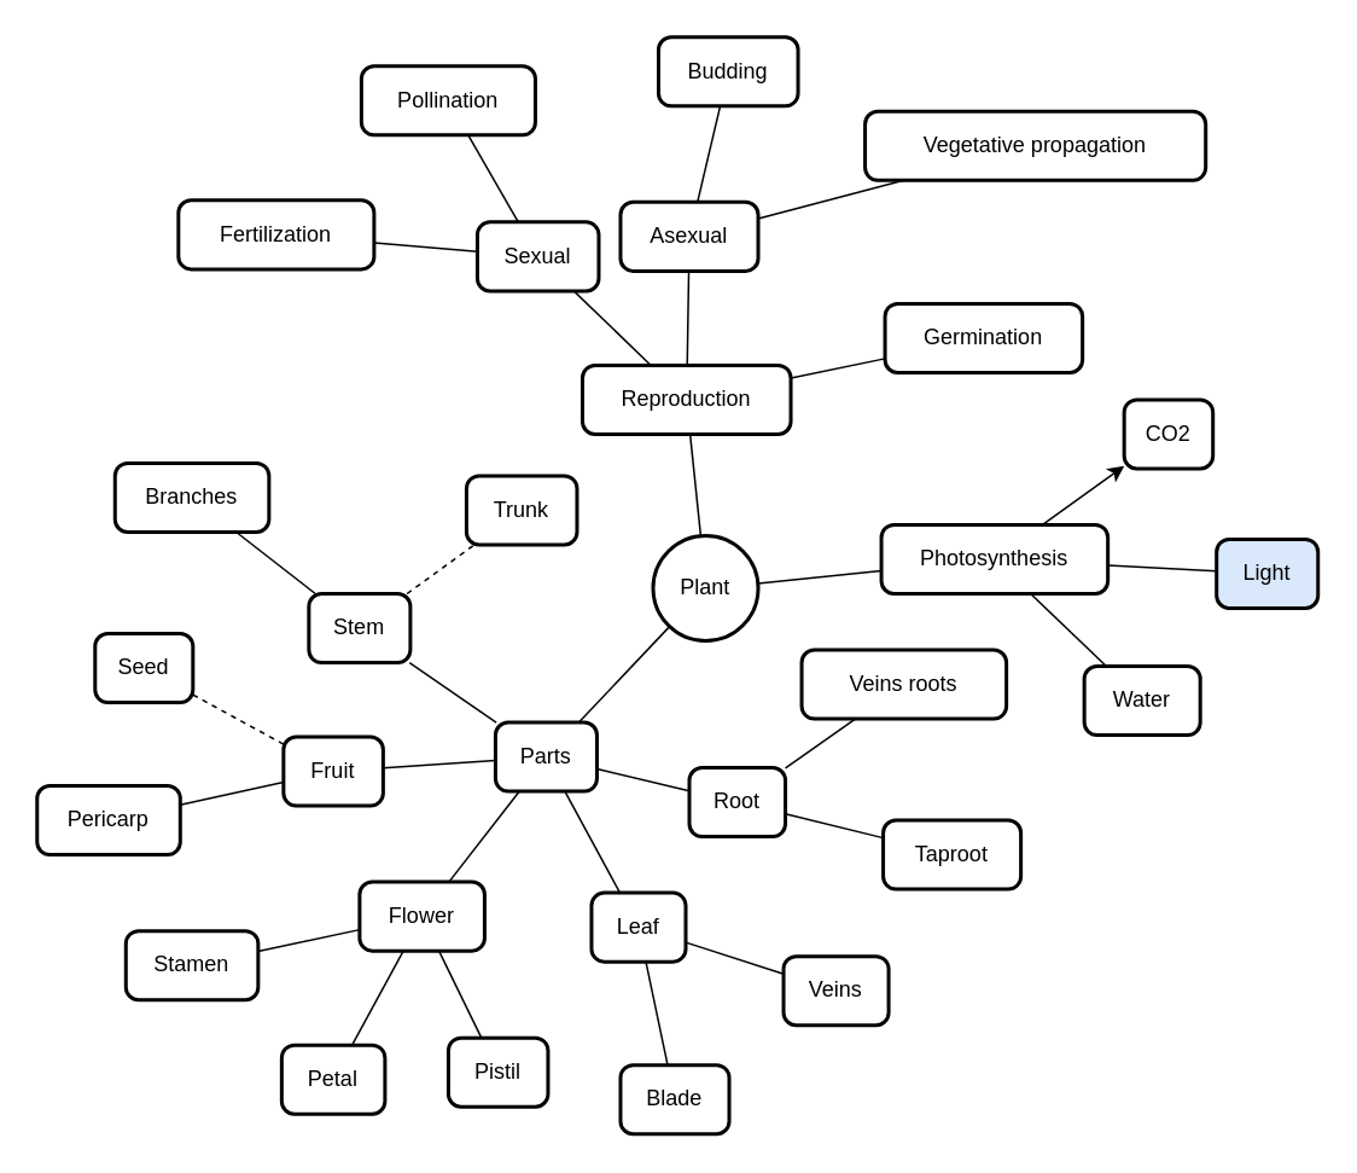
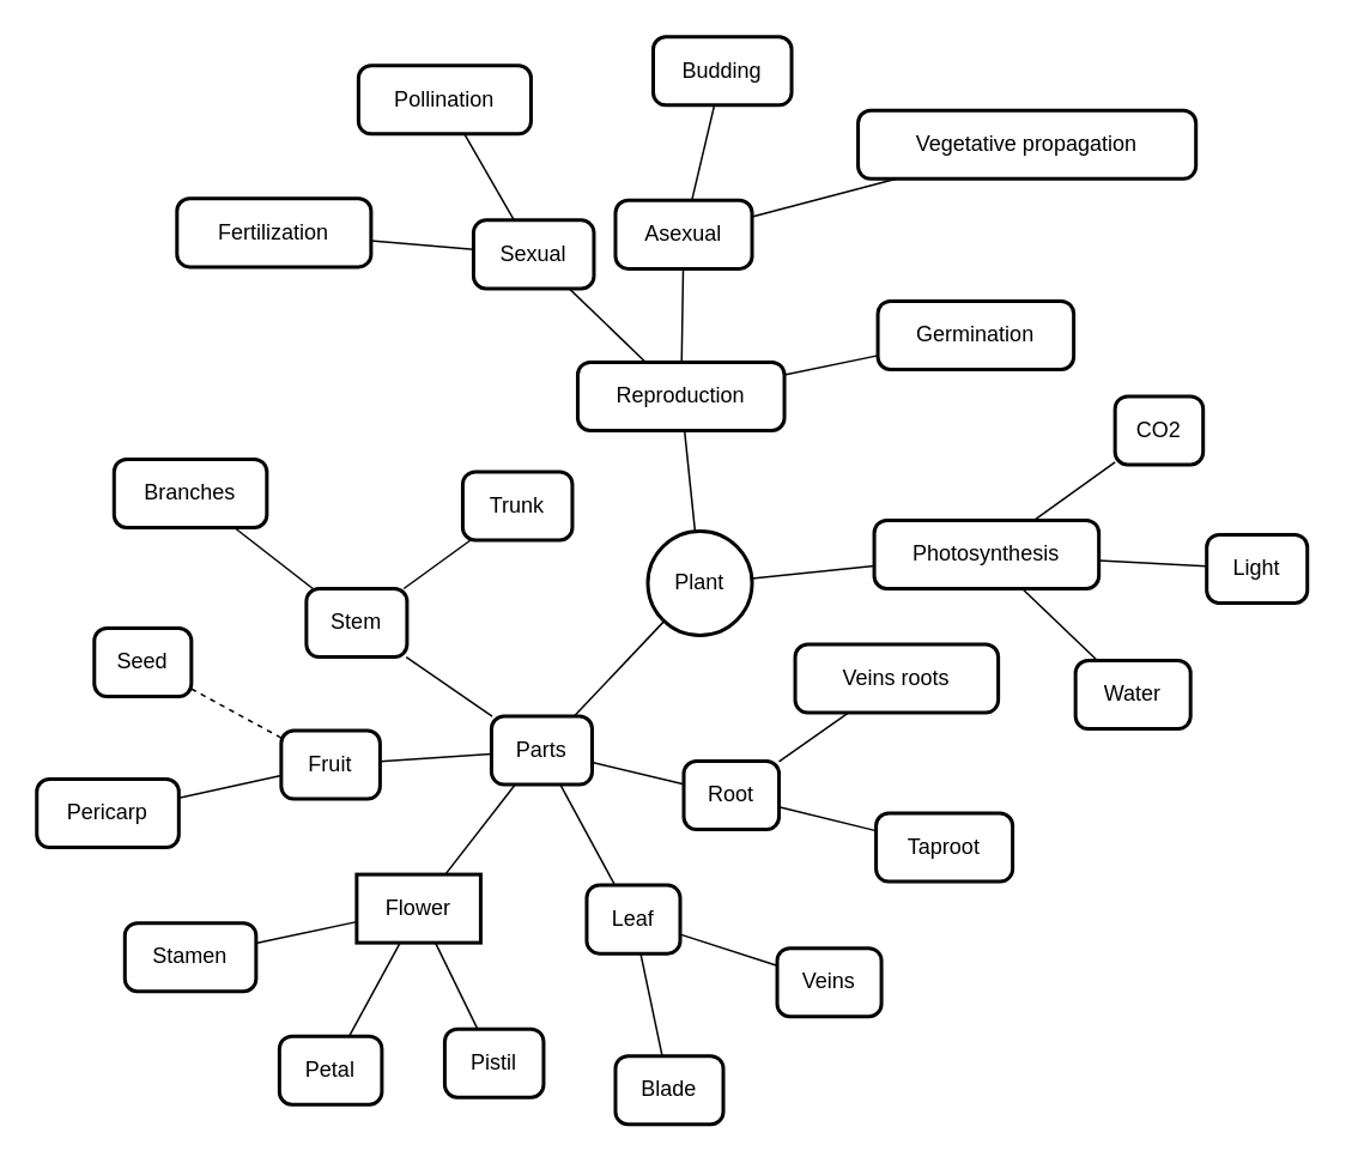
- <mxCell id="36" style="endArrow=classic;" edge="1" parent="1" source="3" target="5"><mxGeometry relative="1" as="geometry" /></mxCell>
+ <mxCell id="36" style="endArrow=none" edge="1" parent="1" source="3" target="5"><mxGeometry relative="1" as="geometry" /></mxCell>
- <mxCell id="45" style="endArrow=none;dashed=1;" edge="1" parent="1" source="11" target="12"><mxGeometry relative="1" as="geometry" /></mxCell>
+ <mxCell id="45" style="endArrow=none" edge="1" parent="1" source="11" target="12"><mxGeometry relative="1" as="geometry" /></mxCell>
- <mxCell id="4" value="Light" style="rounded=1;absoluteArcSize=1;arcSize=14;whiteSpace=wrap;strokeWidth=2;fillColor=#dae8fc;" vertex="1" parent="1"><mxGeometry x="671" y="297" width="56" height="38" as="geometry" /></mxCell>
+ <mxCell id="4" value="Light" style="rounded=1;absoluteArcSize=1;arcSize=14;whiteSpace=wrap;strokeWidth=2;" vertex="1" parent="1"><mxGeometry x="671" y="297" width="56" height="38" as="geometry" /></mxCell>
- <mxCell id="17" value="Flower" style="rounded=1;absoluteArcSize=1;arcSize=14;whiteSpace=wrap;strokeWidth=2;" vertex="1" parent="1"><mxGeometry x="198" y="486" width="69" height="38" as="geometry" /></mxCell>
+ <mxCell id="17" value="Flower" style="absoluteArcSize=1;arcSize=14;whiteSpace=wrap;strokeWidth=2;rounded=0;" vertex="1" parent="1"><mxGeometry x="198" y="486" width="69" height="38" as="geometry" /></mxCell>
